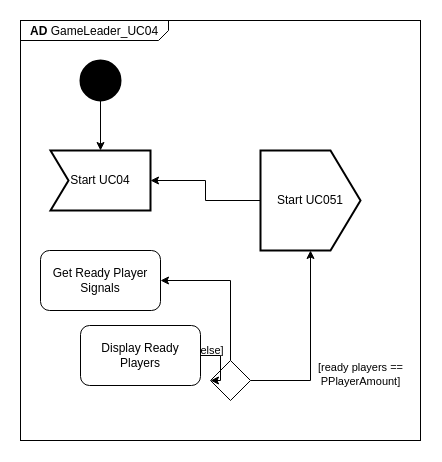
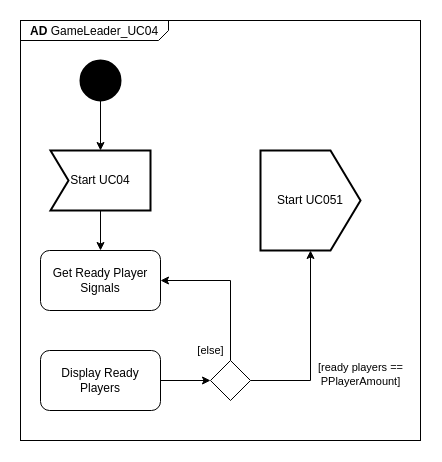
- <mxCell id="13" style="edgeStyle=orthogonalEdgeStyle;rounded=0;orthogonalLoop=1;jettySize=auto;html=1;" edge="1" parent="1" source="14" target="6"><mxGeometry relative="1" as="geometry" /></mxCell>
+ <mxCell id="5" style="edgeStyle=orthogonalEdgeStyle;rounded=0;orthogonalLoop=1;jettySize=auto;html=1;" edge="1" parent="1" source="6" target="7"><mxGeometry relative="1" as="geometry" /></mxCell>
- <mxCell id="12" value="Display Ready&lt;br&gt;Players" style="shape=rect;html=1;rounded=1;whiteSpace=wrap;align=center;" vertex="1" parent="1"><mxGeometry x="80" y="325" width="120" height="60" as="geometry" /></mxCell>
+ <mxCell id="12" value="Display Ready&lt;br&gt;Players" style="shape=rect;html=1;rounded=1;whiteSpace=wrap;align=center;" vertex="1" parent="1"><mxGeometry x="40" y="350" width="120" height="60" as="geometry" /></mxCell>
